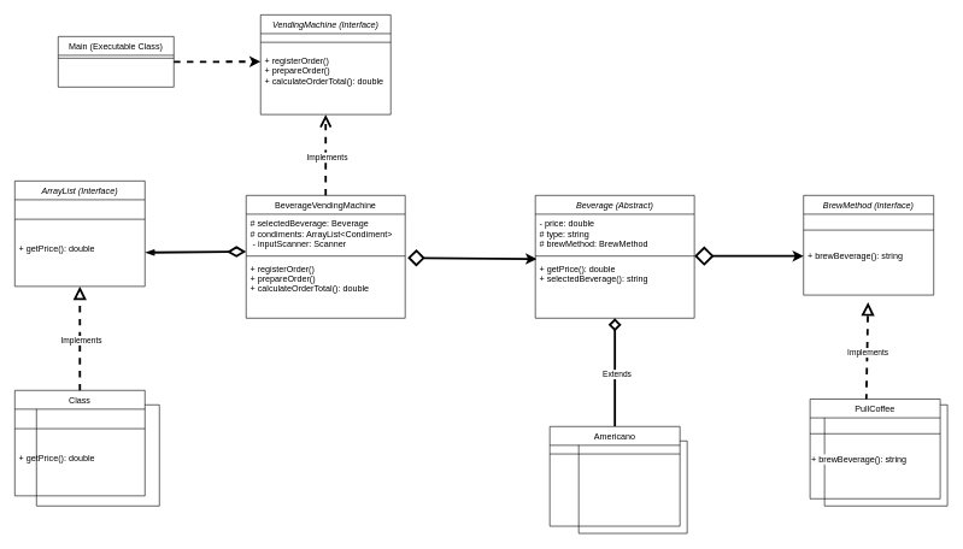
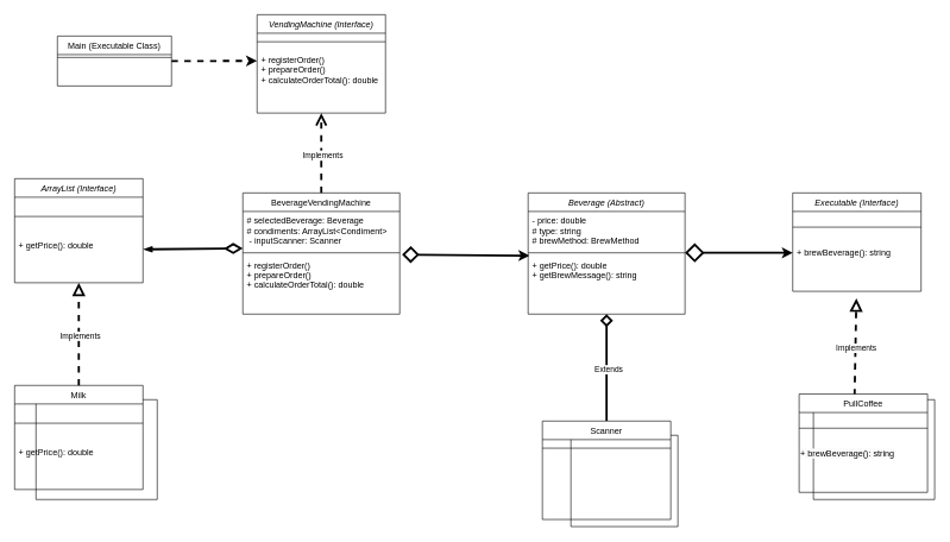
- <mxCell id="33" value="BrewMethod (Interface)" style="swimlane;fontStyle=2;align=center;verticalAlign=top;childLayout=stackLayout;horizontal=1;startSize=26;horizontalStack=0;resizeParent=1;resizeLast=0;collapsible=1;marginBottom=0;rounded=0;shadow=0;strokeWidth=1;" parent="1" vertex="1"><mxGeometry x="1111" y="270" width="180" height="138" as="geometry"><mxRectangle x="130" y="380" width="160" height="26" as="alternateBounds" /></mxGeometry></mxCell>
+ <mxCell id="33" value="Executable (Interface)" style="swimlane;fontStyle=2;align=center;verticalAlign=top;childLayout=stackLayout;horizontal=1;startSize=26;horizontalStack=0;resizeParent=1;resizeLast=0;collapsible=1;marginBottom=0;rounded=0;shadow=0;strokeWidth=1;" parent="1" vertex="1"><mxGeometry x="1111" y="270" width="180" height="138" as="geometry"><mxRectangle x="130" y="380" width="160" height="26" as="alternateBounds" /></mxGeometry></mxCell>
- <mxCell id="29" value="+ getPrice(): double&#10;+ selectedBeverage(): string" style="text;align=left;verticalAlign=top;spacingLeft=4;spacingRight=4;overflow=hidden;rotatable=0;points=[[0,0.5],[1,0.5]];portConstraint=eastwest;" parent="26" vertex="1"><mxGeometry y="88" width="220" height="62" as="geometry" /></mxCell>
+ <mxCell id="29" value="+ getPrice(): double&#10;+ getBrewMessage(): string" style="text;align=left;verticalAlign=top;spacingLeft=4;spacingRight=4;overflow=hidden;rotatable=0;points=[[0,0.5],[1,0.5]];portConstraint=eastwest;" parent="26" vertex="1"><mxGeometry y="88" width="220" height="62" as="geometry" /></mxCell>
- <mxCell id="20" value="Class" style="swimlane;fontStyle=0;align=center;verticalAlign=top;childLayout=stackLayout;horizontal=1;startSize=26;horizontalStack=0;resizeParent=1;resizeLast=0;collapsible=1;marginBottom=0;rounded=0;shadow=0;strokeWidth=1;strokeColor=default;" parent="1" vertex="1"><mxGeometry x="20" y="540" width="180" height="146" as="geometry"><mxRectangle x="130" y="380" width="160" height="26" as="alternateBounds" /></mxGeometry></mxCell>
+ <mxCell id="20" value="Milk" style="swimlane;fontStyle=0;align=center;verticalAlign=top;childLayout=stackLayout;horizontal=1;startSize=26;horizontalStack=0;resizeParent=1;resizeLast=0;collapsible=1;marginBottom=0;rounded=0;shadow=0;strokeWidth=1;strokeColor=default;" parent="1" vertex="1"><mxGeometry x="20" y="540" width="180" height="146" as="geometry"><mxRectangle x="130" y="380" width="160" height="26" as="alternateBounds" /></mxGeometry></mxCell>
- <mxCell id="39" value="Americano" style="swimlane;fontStyle=0;align=center;verticalAlign=top;childLayout=stackLayout;horizontal=1;startSize=26;horizontalStack=0;resizeParent=1;resizeLast=0;collapsible=1;marginBottom=0;rounded=0;shadow=0;strokeWidth=1;" parent="1" vertex="1"><mxGeometry x="760" y="590" width="180" height="138" as="geometry"><mxRectangle x="130" y="380" width="160" height="26" as="alternateBounds" /></mxGeometry></mxCell>
+ <mxCell id="39" value="Scanner" style="swimlane;fontStyle=0;align=center;verticalAlign=top;childLayout=stackLayout;horizontal=1;startSize=26;horizontalStack=0;resizeParent=1;resizeLast=0;collapsible=1;marginBottom=0;rounded=0;shadow=0;strokeWidth=1;" parent="1" vertex="1"><mxGeometry x="760" y="590" width="180" height="138" as="geometry"><mxRectangle x="130" y="380" width="160" height="26" as="alternateBounds" /></mxGeometry></mxCell>
